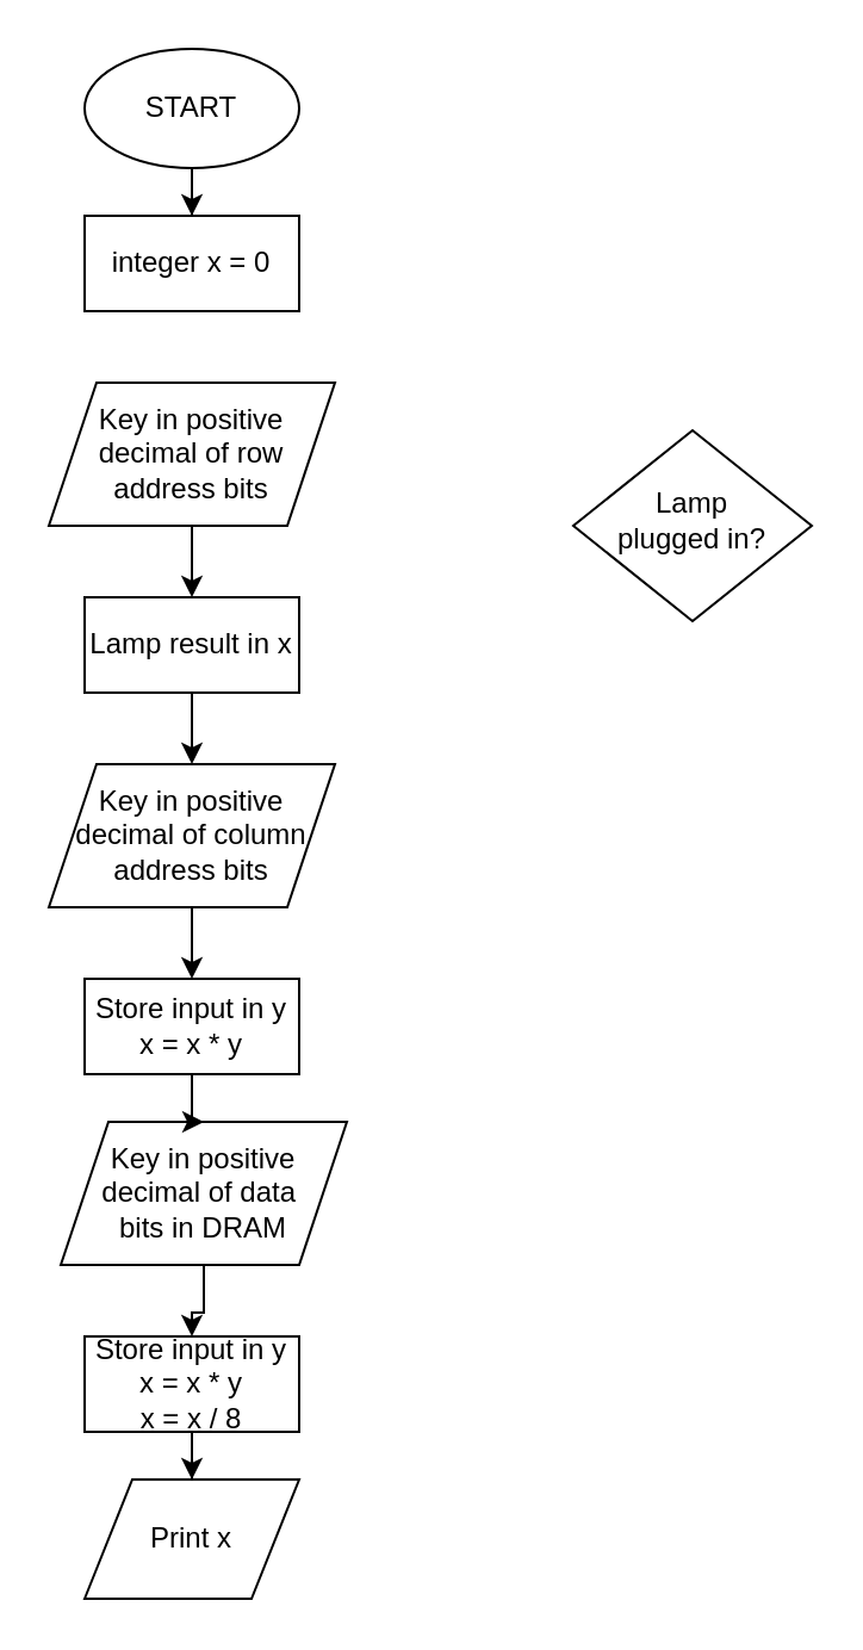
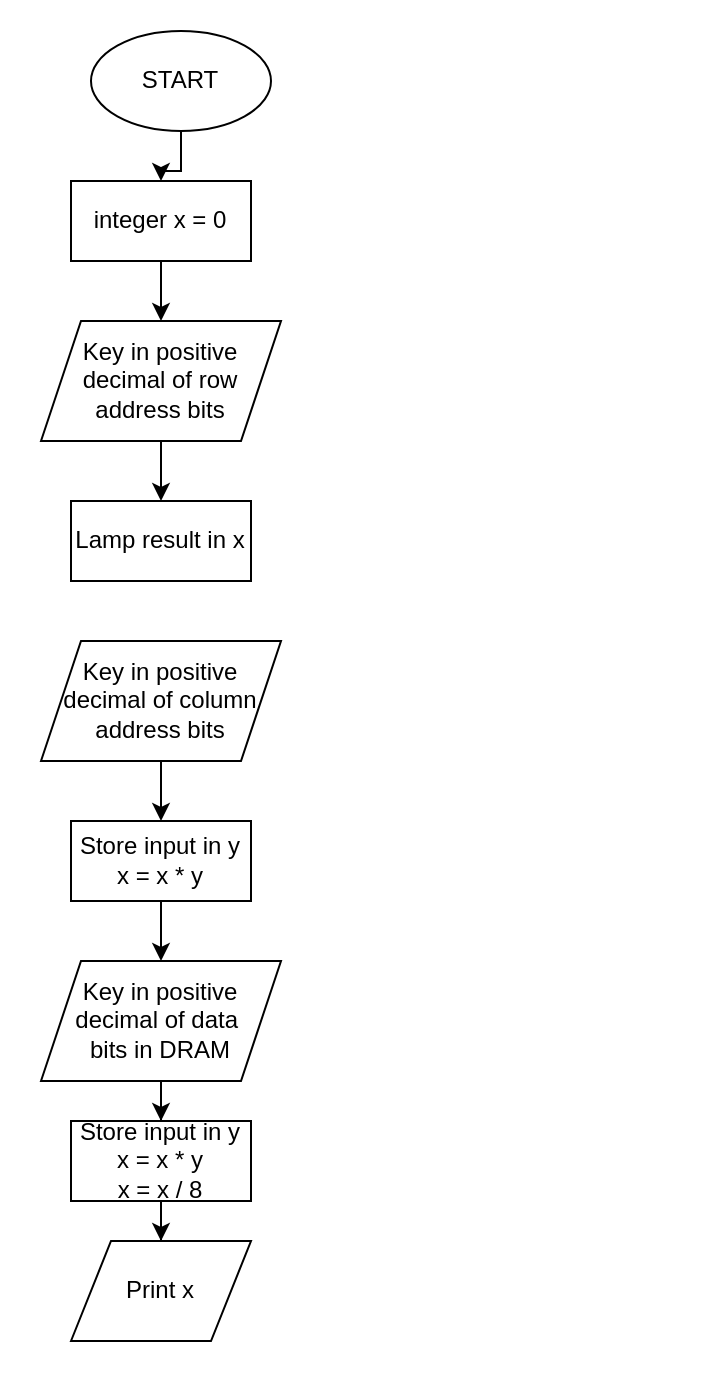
- <mxCell id="4" value="START" style="ellipse;whiteSpace=wrap;html=1;" vertex="1" parent="1"><mxGeometry x="35" y="20" width="90" height="50" as="geometry" /></mxCell>
+ <mxCell id="4" value="START" style="ellipse;whiteSpace=wrap;html=1;" vertex="1" parent="1"><mxGeometry x="45" y="15" width="90" height="50" as="geometry" /></mxCell>
+ <mxCell id="11" style="edgeStyle=orthogonalEdgeStyle;rounded=0;orthogonalLoop=1;jettySize=auto;html=1;entryX=0.5;entryY=0;entryDx=0;entryDy=0;" edge="1" parent="1" source="12" target="6"><mxGeometry relative="1" as="geometry" /></mxCell>
- <mxCell id="2" value="Lamp&lt;br&gt;plugged in?" style="rhombus;whiteSpace=wrap;html=1;shadow=0;fontFamily=Helvetica;fontSize=12;align=center;strokeWidth=1;spacing=6;spacingTop=-4;" parent="1" vertex="1"><mxGeometry x="240" y="180" width="100" height="80" as="geometry" /></mxCell>
- <mxCell id="13" style="edgeStyle=orthogonalEdgeStyle;rounded=0;orthogonalLoop=1;jettySize=auto;html=1;entryX=0.5;entryY=0;entryDx=0;entryDy=0;" edge="1" parent="1" source="14" target="8"><mxGeometry relative="1" as="geometry" /></mxCell>
- <mxCell id="10" value="&lt;div&gt;Key in positive decimal of data&amp;nbsp;&lt;/div&gt;&lt;div&gt;bits in DRAM&lt;/div&gt;" style="shape=parallelogram;perimeter=parallelogramPerimeter;whiteSpace=wrap;html=1;fixedSize=1;" vertex="1" parent="1"><mxGeometry x="25" y="470" width="120" height="60" as="geometry" /></mxCell>
+ <mxCell id="10" value="&lt;div&gt;Key in positive decimal of data&amp;nbsp;&lt;/div&gt;&lt;div&gt;bits in DRAM&lt;/div&gt;" style="shape=parallelogram;perimeter=parallelogramPerimeter;whiteSpace=wrap;html=1;fixedSize=1;" vertex="1" parent="1"><mxGeometry x="20" y="480" width="120" height="60" as="geometry" /></mxCell>
